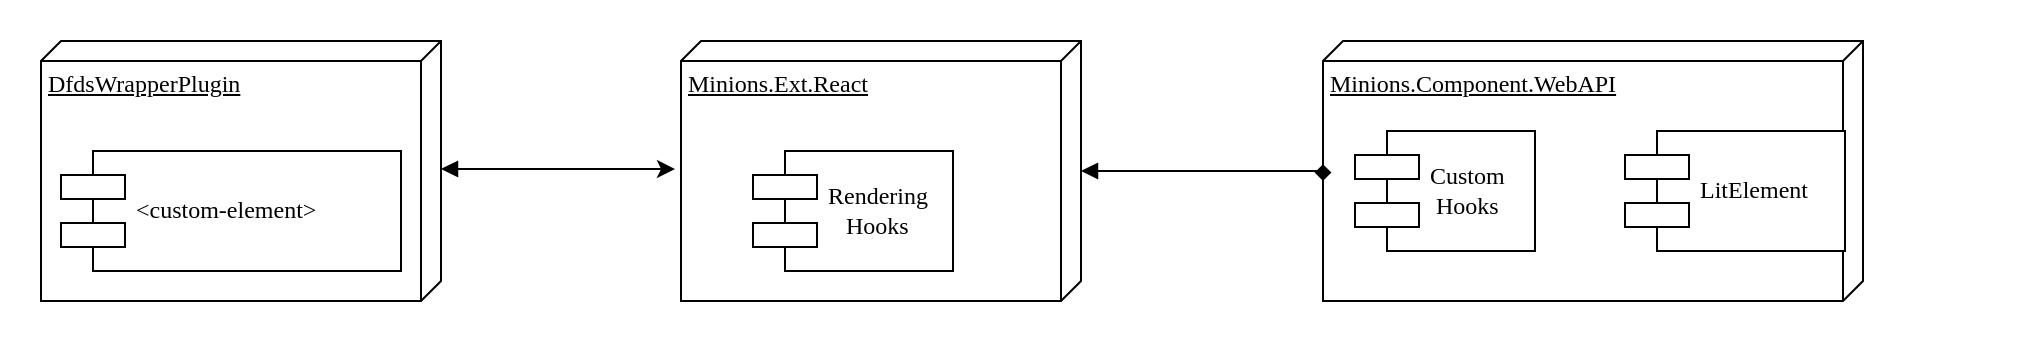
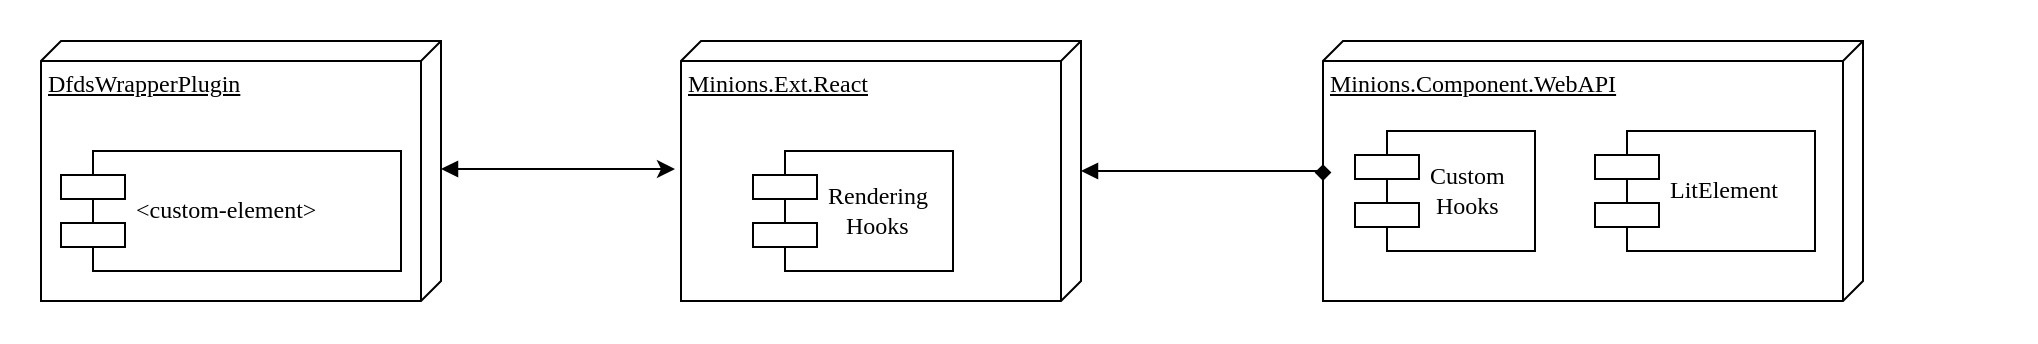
- <mxCell id="12" value="LitElement" style="shape=component;align=left;spacingLeft=36;rounded=0;shadow=0;comic=0;labelBackgroundColor=none;strokeWidth=1;fontFamily=Verdana;fontSize=12;html=1;" parent="9" vertex="1"><mxGeometry x="151" y="45" width="110" height="60" as="geometry" /></mxCell>
+ <mxCell id="12" value="LitElement" style="shape=component;align=left;spacingLeft=36;rounded=0;shadow=0;comic=0;labelBackgroundColor=none;strokeWidth=1;fontFamily=Verdana;fontSize=12;html=1;" parent="9" vertex="1"><mxGeometry x="136" y="45" width="110" height="60" as="geometry" /></mxCell>
